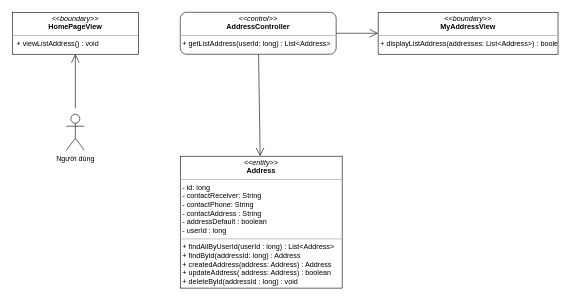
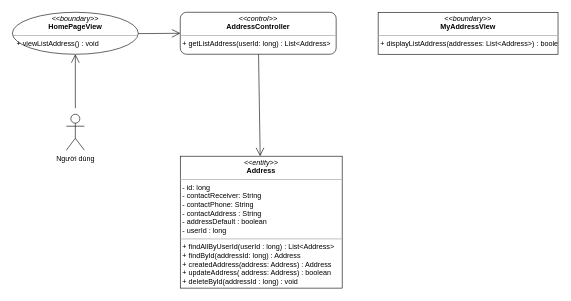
- <mxCell id="7" value="&lt;p style=&quot;margin: 0px ; margin-top: 4px ; text-align: center&quot;&gt;&lt;i&gt;&amp;lt;&amp;lt;boundary&amp;gt;&amp;gt;&lt;/i&gt;&lt;br&gt;&lt;b&gt;HomePageView&lt;/b&gt;&lt;/p&gt;&lt;hr size=&quot;1&quot;&gt;&lt;p style=&quot;margin: 0px ; margin-left: 4px&quot;&gt;&lt;span&gt;&amp;nbsp;&lt;/span&gt;&lt;span&gt;+ viewListAddress() : void&lt;/span&gt;&lt;/p&gt;" style="verticalAlign=top;align=left;overflow=fill;fontSize=12;fontFamily=Helvetica;html=1;" parent="1" vertex="1"><mxGeometry x="20" y="20" width="210" height="70" as="geometry" /></mxCell>
+ <mxCell id="7" value="&lt;p style=&quot;margin: 0px ; margin-top: 4px ; text-align: center&quot;&gt;&lt;i&gt;&amp;lt;&amp;lt;boundary&amp;gt;&amp;gt;&lt;/i&gt;&lt;br&gt;&lt;b&gt;HomePageView&lt;/b&gt;&lt;/p&gt;&lt;hr size=&quot;1&quot;&gt;&lt;p style=&quot;margin: 0px ; margin-left: 4px&quot;&gt;&lt;span&gt;&amp;nbsp;&lt;/span&gt;&lt;span&gt;+ viewListAddress() : void&lt;/span&gt;&lt;/p&gt;" style="ellipse;verticalAlign=top;align=left;overflow=fill;fontSize=12;fontFamily=Helvetica;html=1;" parent="1" vertex="1"><mxGeometry x="20" y="20" width="210" height="70" as="geometry" /></mxCell>
+ <mxCell id="8" value="" style="endArrow=open;endFill=1;endSize=12;html=1;entryX=0;entryY=0.5;entryDx=0;entryDy=0;" parent="1" source="7" target="5" edge="1"><mxGeometry width="160" relative="1" as="geometry"><mxPoint x="90" y="100" as="sourcePoint" /><mxPoint x="270" y="-20" as="targetPoint" /></mxGeometry></mxCell>
- <mxCell id="3" value="" style="endArrow=open;endFill=1;endSize=12;html=1;" parent="1" source="5" target="2" edge="1"><mxGeometry width="160" relative="1" as="geometry"><mxPoint x="370" y="220" as="sourcePoint" /><mxPoint x="270" y="47.5" as="targetPoint" /></mxGeometry></mxCell>
